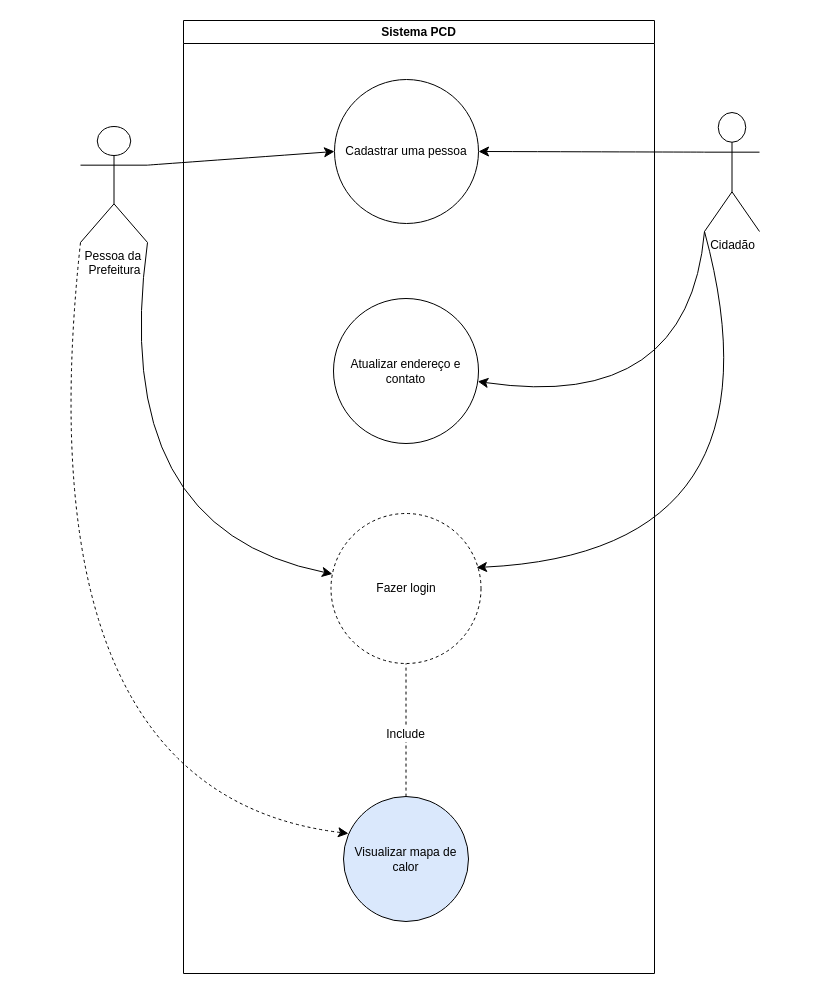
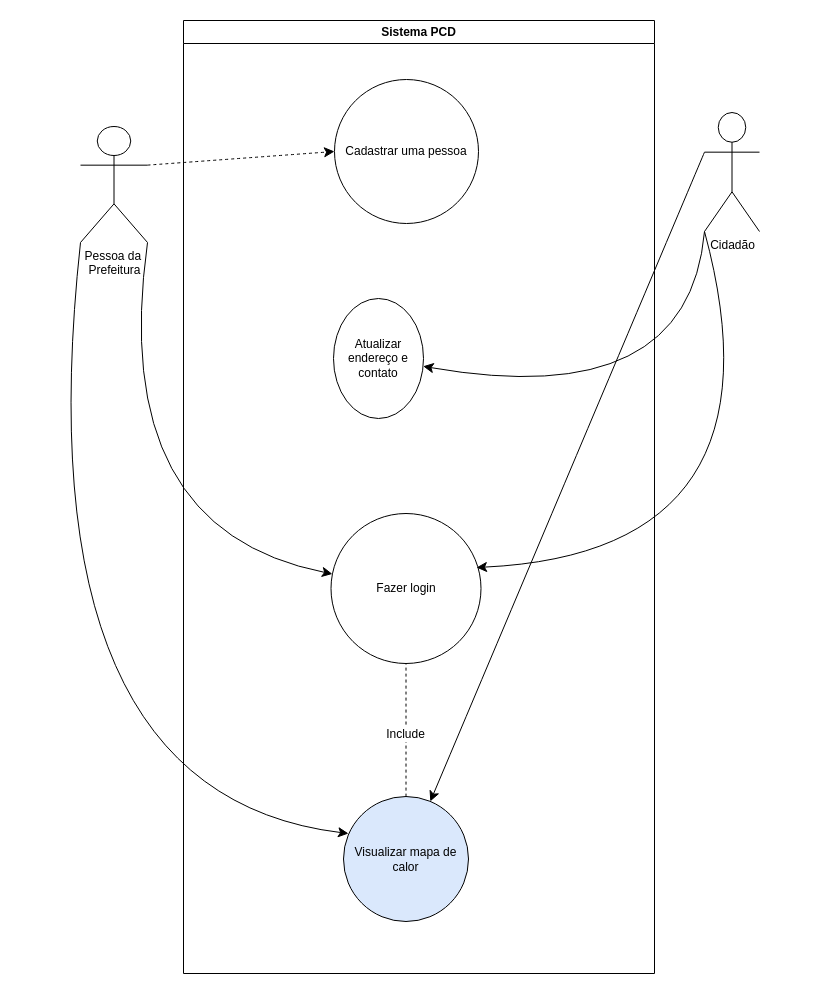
- <mxCell id="14" value="" style="endArrow=classic;html=1;rounded=0;fontSize=12;startSize=8;endSize=8;curved=1;exitX=0;exitY=0.333;exitDx=0;exitDy=0;exitPerimeter=0;entryX=1;entryY=0.5;entryDx=0;entryDy=0;" edge="1" parent="1" source="12" target="3"><mxGeometry width="50" height="50" relative="1" as="geometry"><mxPoint x="399" y="211" as="sourcePoint" /><mxPoint x="449" y="161" as="targetPoint" /></mxGeometry></mxCell>
+ <mxCell id="14" value="" style="endArrow=classic;html=1;rounded=0;fontSize=12;startSize=8;endSize=8;curved=1;exitX=0;exitY=0.333;exitDx=0;exitDy=0;exitPerimeter=0;" edge="1" parent="1" source="12" target="6"><mxGeometry width="50" height="50" relative="1" as="geometry"><mxPoint x="399" y="211" as="sourcePoint" /><mxPoint x="449" y="161" as="targetPoint" /></mxGeometry></mxCell>
- <mxCell id="13" value="" style="endArrow=classic;html=1;rounded=0;fontSize=12;startSize=8;endSize=8;curved=1;exitX=0;exitY=0.333;exitDx=0;exitDy=0;exitPerimeter=0;entryX=0;entryY=0.5;entryDx=0;entryDy=0;" edge="1" parent="1" source="10" target="3"><mxGeometry width="50" height="50" relative="1" as="geometry"><mxPoint x="399" y="211" as="sourcePoint" /><mxPoint x="449" y="161" as="targetPoint" /></mxGeometry></mxCell>
+ <mxCell id="13" value="" style="endArrow=classic;html=1;rounded=0;fontSize=12;startSize=8;endSize=8;curved=1;exitX=0;exitY=0.333;exitDx=0;exitDy=0;exitPerimeter=0;entryX=0;entryY=0.5;entryDx=0;entryDy=0;dashed=1;" edge="1" parent="1" source="10" target="3"><mxGeometry width="50" height="50" relative="1" as="geometry"><mxPoint x="399" y="211" as="sourcePoint" /><mxPoint x="449" y="161" as="targetPoint" /></mxGeometry></mxCell>
- <mxCell id="4" value="Atualizar endereço e contato" style="ellipse;whiteSpace=wrap;html=1;aspect=fixed;" vertex="1" parent="2"><mxGeometry x="150" y="278" width="145" height="145" as="geometry" /></mxCell>
+ <mxCell id="4" value="Atualizar endereço e contato" style="ellipse;whiteSpace=wrap;html=1;aspect=fixed;" vertex="1" parent="2"><mxGeometry x="150" y="278" width="90" height="120" as="geometry" /></mxCell>
- <mxCell id="5" value="Fazer login" style="ellipse;whiteSpace=wrap;html=1;aspect=fixed;dashed=1;" vertex="1" parent="2"><mxGeometry x="147.5" y="493" width="150" height="150" as="geometry" /></mxCell>
+ <mxCell id="5" value="Fazer login" style="ellipse;whiteSpace=wrap;html=1;aspect=fixed;" vertex="1" parent="2"><mxGeometry x="147.5" y="493" width="150" height="150" as="geometry" /></mxCell>
- <mxCell id="16" style="edgeStyle=none;curved=1;rounded=0;orthogonalLoop=1;jettySize=auto;html=1;exitX=1;exitY=1;exitDx=0;exitDy=0;exitPerimeter=0;entryX=0.04;entryY=0.296;entryDx=0;entryDy=0;entryPerimeter=0;fontSize=12;startSize=8;endSize=8;dashed=1;" edge="1" parent="1" source="10" target="6"><mxGeometry relative="1" as="geometry"><Array as="points"><mxPoint x="20" y="793" /></Array></mxGeometry></mxCell>
+ <mxCell id="16" style="edgeStyle=none;curved=1;rounded=0;orthogonalLoop=1;jettySize=auto;html=1;exitX=1;exitY=1;exitDx=0;exitDy=0;exitPerimeter=0;entryX=0.04;entryY=0.296;entryDx=0;entryDy=0;entryPerimeter=0;fontSize=12;startSize=8;endSize=8;" edge="1" parent="1" source="10" target="6"><mxGeometry relative="1" as="geometry"><Array as="points"><mxPoint x="20" y="793" /></Array></mxGeometry></mxCell>
